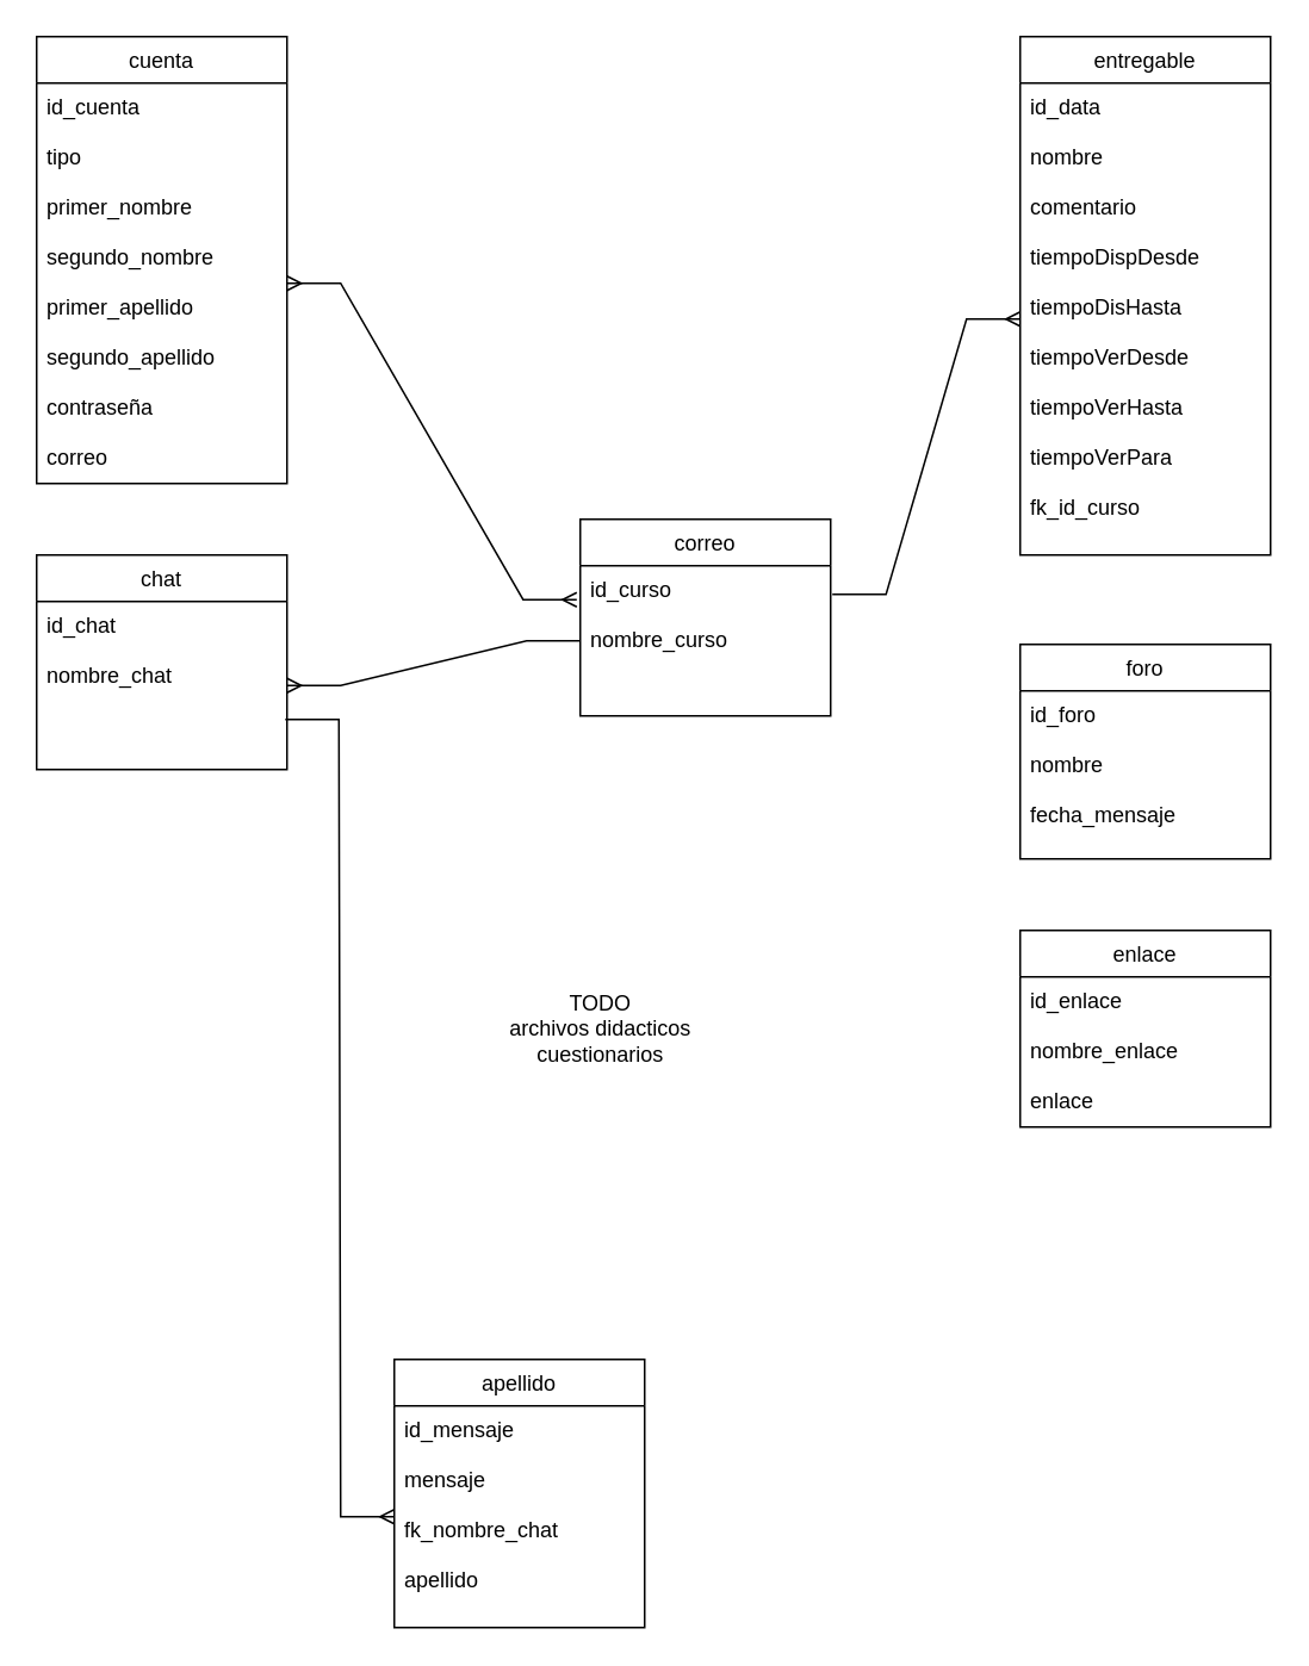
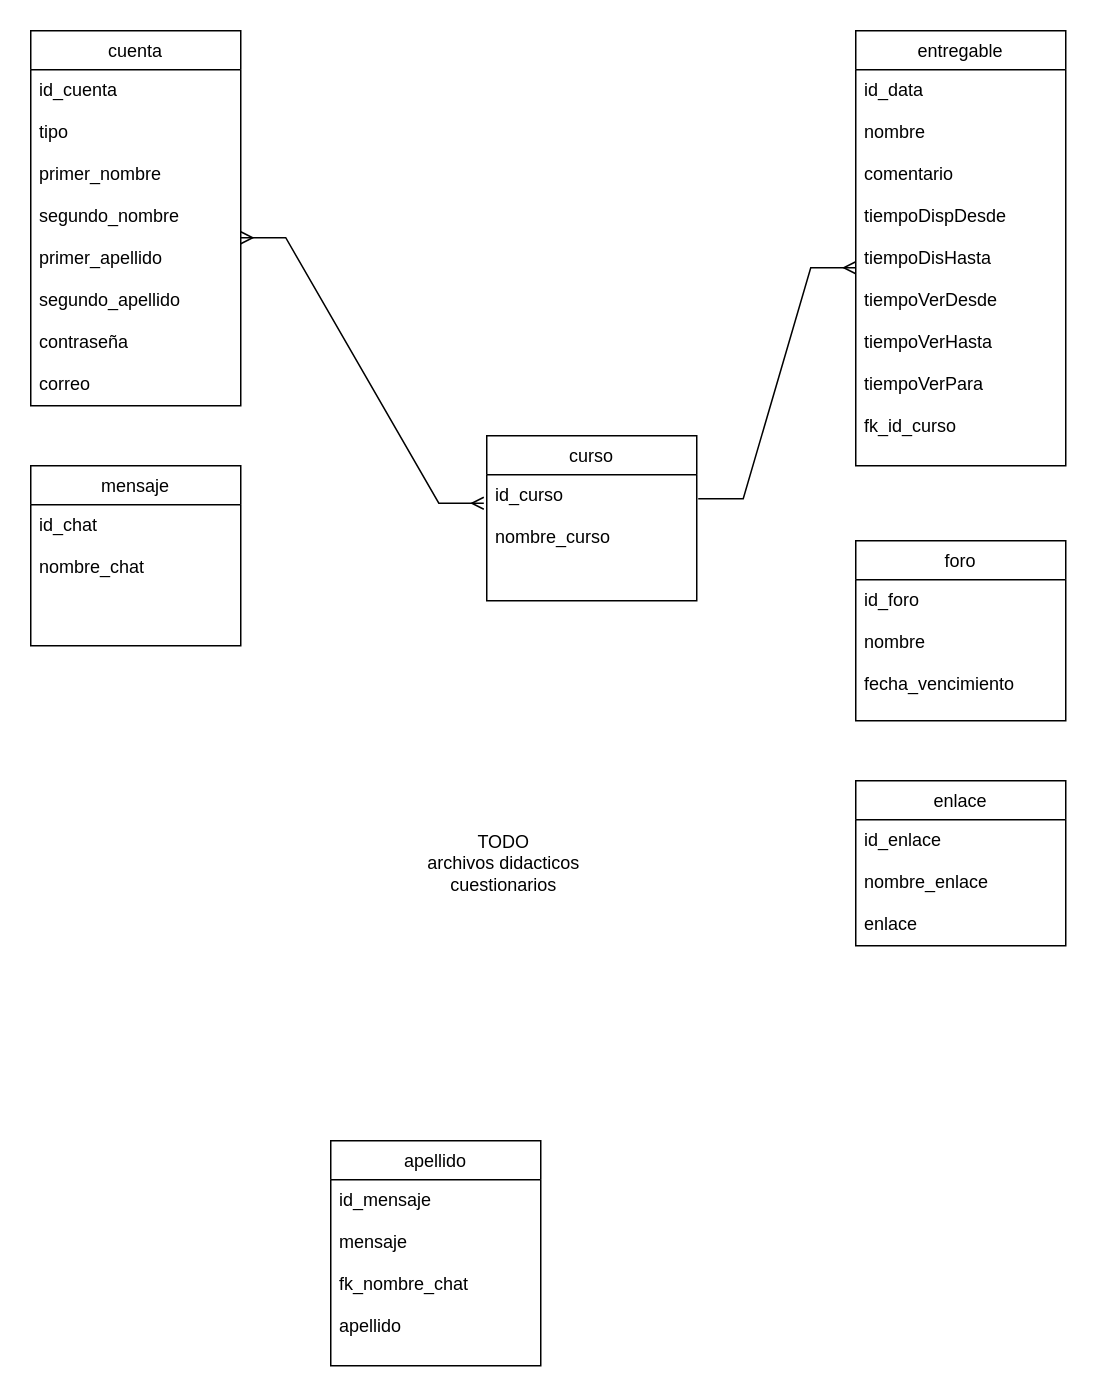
- <mxCell id="18" value="correo" style="swimlane;fontStyle=0;childLayout=stackLayout;horizontal=1;startSize=26;fillColor=none;horizontalStack=0;resizeParent=1;resizeParentMax=0;resizeLast=0;collapsible=1;marginBottom=0;" vertex="1" parent="1"><mxGeometry x="324" y="290" width="140" height="110" as="geometry" /></mxCell>
+ <mxCell id="18" value="curso" style="swimlane;fontStyle=0;childLayout=stackLayout;horizontal=1;startSize=26;fillColor=none;horizontalStack=0;resizeParent=1;resizeParentMax=0;resizeLast=0;collapsible=1;marginBottom=0;" vertex="1" parent="1"><mxGeometry x="324" y="290" width="140" height="110" as="geometry" /></mxCell>
- <mxCell id="4" value="chat" style="swimlane;fontStyle=0;childLayout=stackLayout;horizontal=1;startSize=26;fillColor=none;horizontalStack=0;resizeParent=1;resizeParentMax=0;resizeLast=0;collapsible=1;marginBottom=0;" vertex="1" parent="1"><mxGeometry x="20" y="310" width="140" height="120" as="geometry" /></mxCell>
+ <mxCell id="4" value="mensaje" style="swimlane;fontStyle=0;childLayout=stackLayout;horizontal=1;startSize=26;fillColor=none;horizontalStack=0;resizeParent=1;resizeParentMax=0;resizeLast=0;collapsible=1;marginBottom=0;" vertex="1" parent="1"><mxGeometry x="20" y="310" width="140" height="120" as="geometry" /></mxCell>
- <mxCell id="12" value="" style="edgeStyle=entityRelationEdgeStyle;fontSize=12;html=1;endArrow=ERmany;rounded=0;entryX=1;entryY=0.5;entryDx=0;entryDy=0;exitX=0;exitY=0.5;exitDx=0;exitDy=0;" edge="1" parent="1" source="19" target="5"><mxGeometry width="100" height="100" relative="1" as="geometry"><mxPoint x="240" y="330" as="sourcePoint" /><mxPoint x="360" y="420" as="targetPoint" /></mxGeometry></mxCell>
- <mxCell id="15" value="id_foro&#10;&#10;nombre&#10;&#10;fecha_mensaje&#10;&#10;" style="text;strokeColor=none;fillColor=none;align=left;verticalAlign=top;spacingLeft=4;spacingRight=4;overflow=hidden;rotatable=0;points=[[0,0.5],[1,0.5]];portConstraint=eastwest;" vertex="1" parent="14"><mxGeometry y="26" width="140" height="94" as="geometry" /></mxCell>
+ <mxCell id="15" value="id_foro&#10;&#10;nombre&#10;&#10;fecha_vencimiento&#10;&#10;" style="text;strokeColor=none;fillColor=none;align=left;verticalAlign=top;spacingLeft=4;spacingRight=4;overflow=hidden;rotatable=0;points=[[0,0.5],[1,0.5]];portConstraint=eastwest;" vertex="1" parent="14"><mxGeometry y="26" width="140" height="94" as="geometry" /></mxCell>
- <mxCell id="13" value="" style="edgeStyle=entityRelationEdgeStyle;fontSize=12;html=1;endArrow=ERmany;rounded=0;exitX=0.993;exitY=0.702;exitDx=0;exitDy=0;exitPerimeter=0;entryX=0;entryY=0.5;entryDx=0;entryDy=0;" edge="1" parent="1" source="5" target="7"><mxGeometry width="100" height="100" relative="1" as="geometry"><mxPoint x="260" y="720" as="sourcePoint" /><mxPoint x="360" as="targetPoint" y="620" /></mxGeometry></mxCell>
